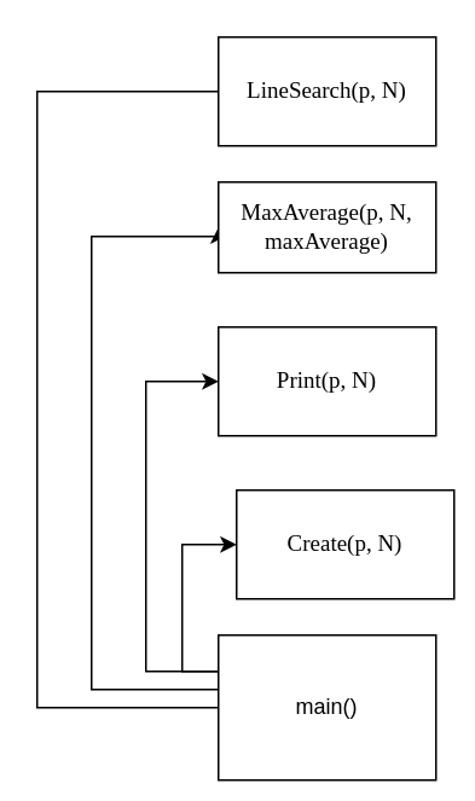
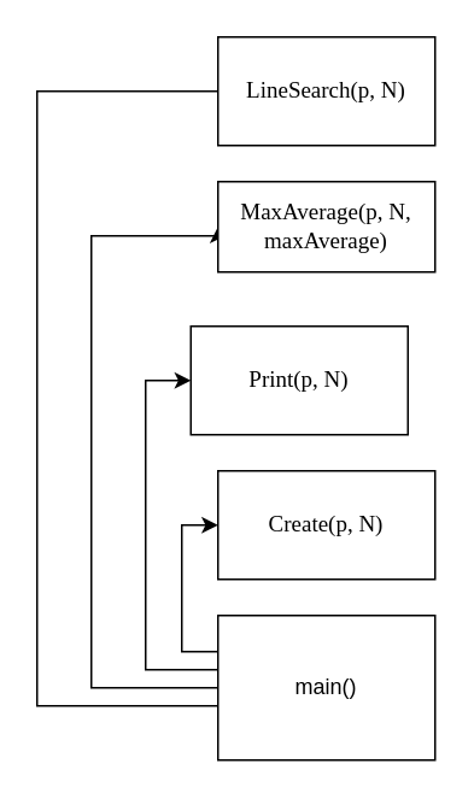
- <mxCell id="8" value="&lt;font face=&quot;Cascadia Mono&quot;&gt;&lt;span style=&quot;font-size: 12.667px;&quot;&gt;Print(p, N)&lt;/span&gt;&lt;/font&gt;" style="rounded=0;whiteSpace=wrap;html=1;" vertex="1" parent="1"><mxGeometry x="120" y="180" width="120" height="60" as="geometry" /></mxCell>
+ <mxCell id="8" value="&lt;font face=&quot;Cascadia Mono&quot;&gt;&lt;span style=&quot;font-size: 12.667px;&quot;&gt;Print(p, N)&lt;/span&gt;&lt;/font&gt;" style="rounded=0;whiteSpace=wrap;html=1;" vertex="1" parent="1"><mxGeometry x="105" y="180" width="120" height="60" as="geometry" /></mxCell>
- <mxCell id="7" value="&lt;font face=&quot;Cascadia Mono&quot;&gt;&lt;span style=&quot;font-size: 12.667px;&quot;&gt;Create(p, N)&lt;/span&gt;&lt;/font&gt;" style="rounded=0;whiteSpace=wrap;html=1;" vertex="1" parent="1"><mxGeometry x="130" y="270" width="120" height="60" as="geometry" /></mxCell>
+ <mxCell id="7" value="&lt;font face=&quot;Cascadia Mono&quot;&gt;&lt;span style=&quot;font-size: 12.667px;&quot;&gt;Create(p, N)&lt;/span&gt;&lt;/font&gt;" style="rounded=0;whiteSpace=wrap;html=1;" vertex="1" parent="1"><mxGeometry x="120" y="260" width="120" height="60" as="geometry" /></mxCell>
- <mxCell id="6" value="main()" style="rounded=0;whiteSpace=wrap;html=1;" vertex="1" parent="1"><mxGeometry x="120" y="350" width="120" height="80" as="geometry" /></mxCell>
+ <mxCell id="6" value="main()" style="rounded=0;whiteSpace=wrap;html=1;" vertex="1" parent="1"><mxGeometry x="120" y="340" width="120" height="80" as="geometry" /></mxCell>
